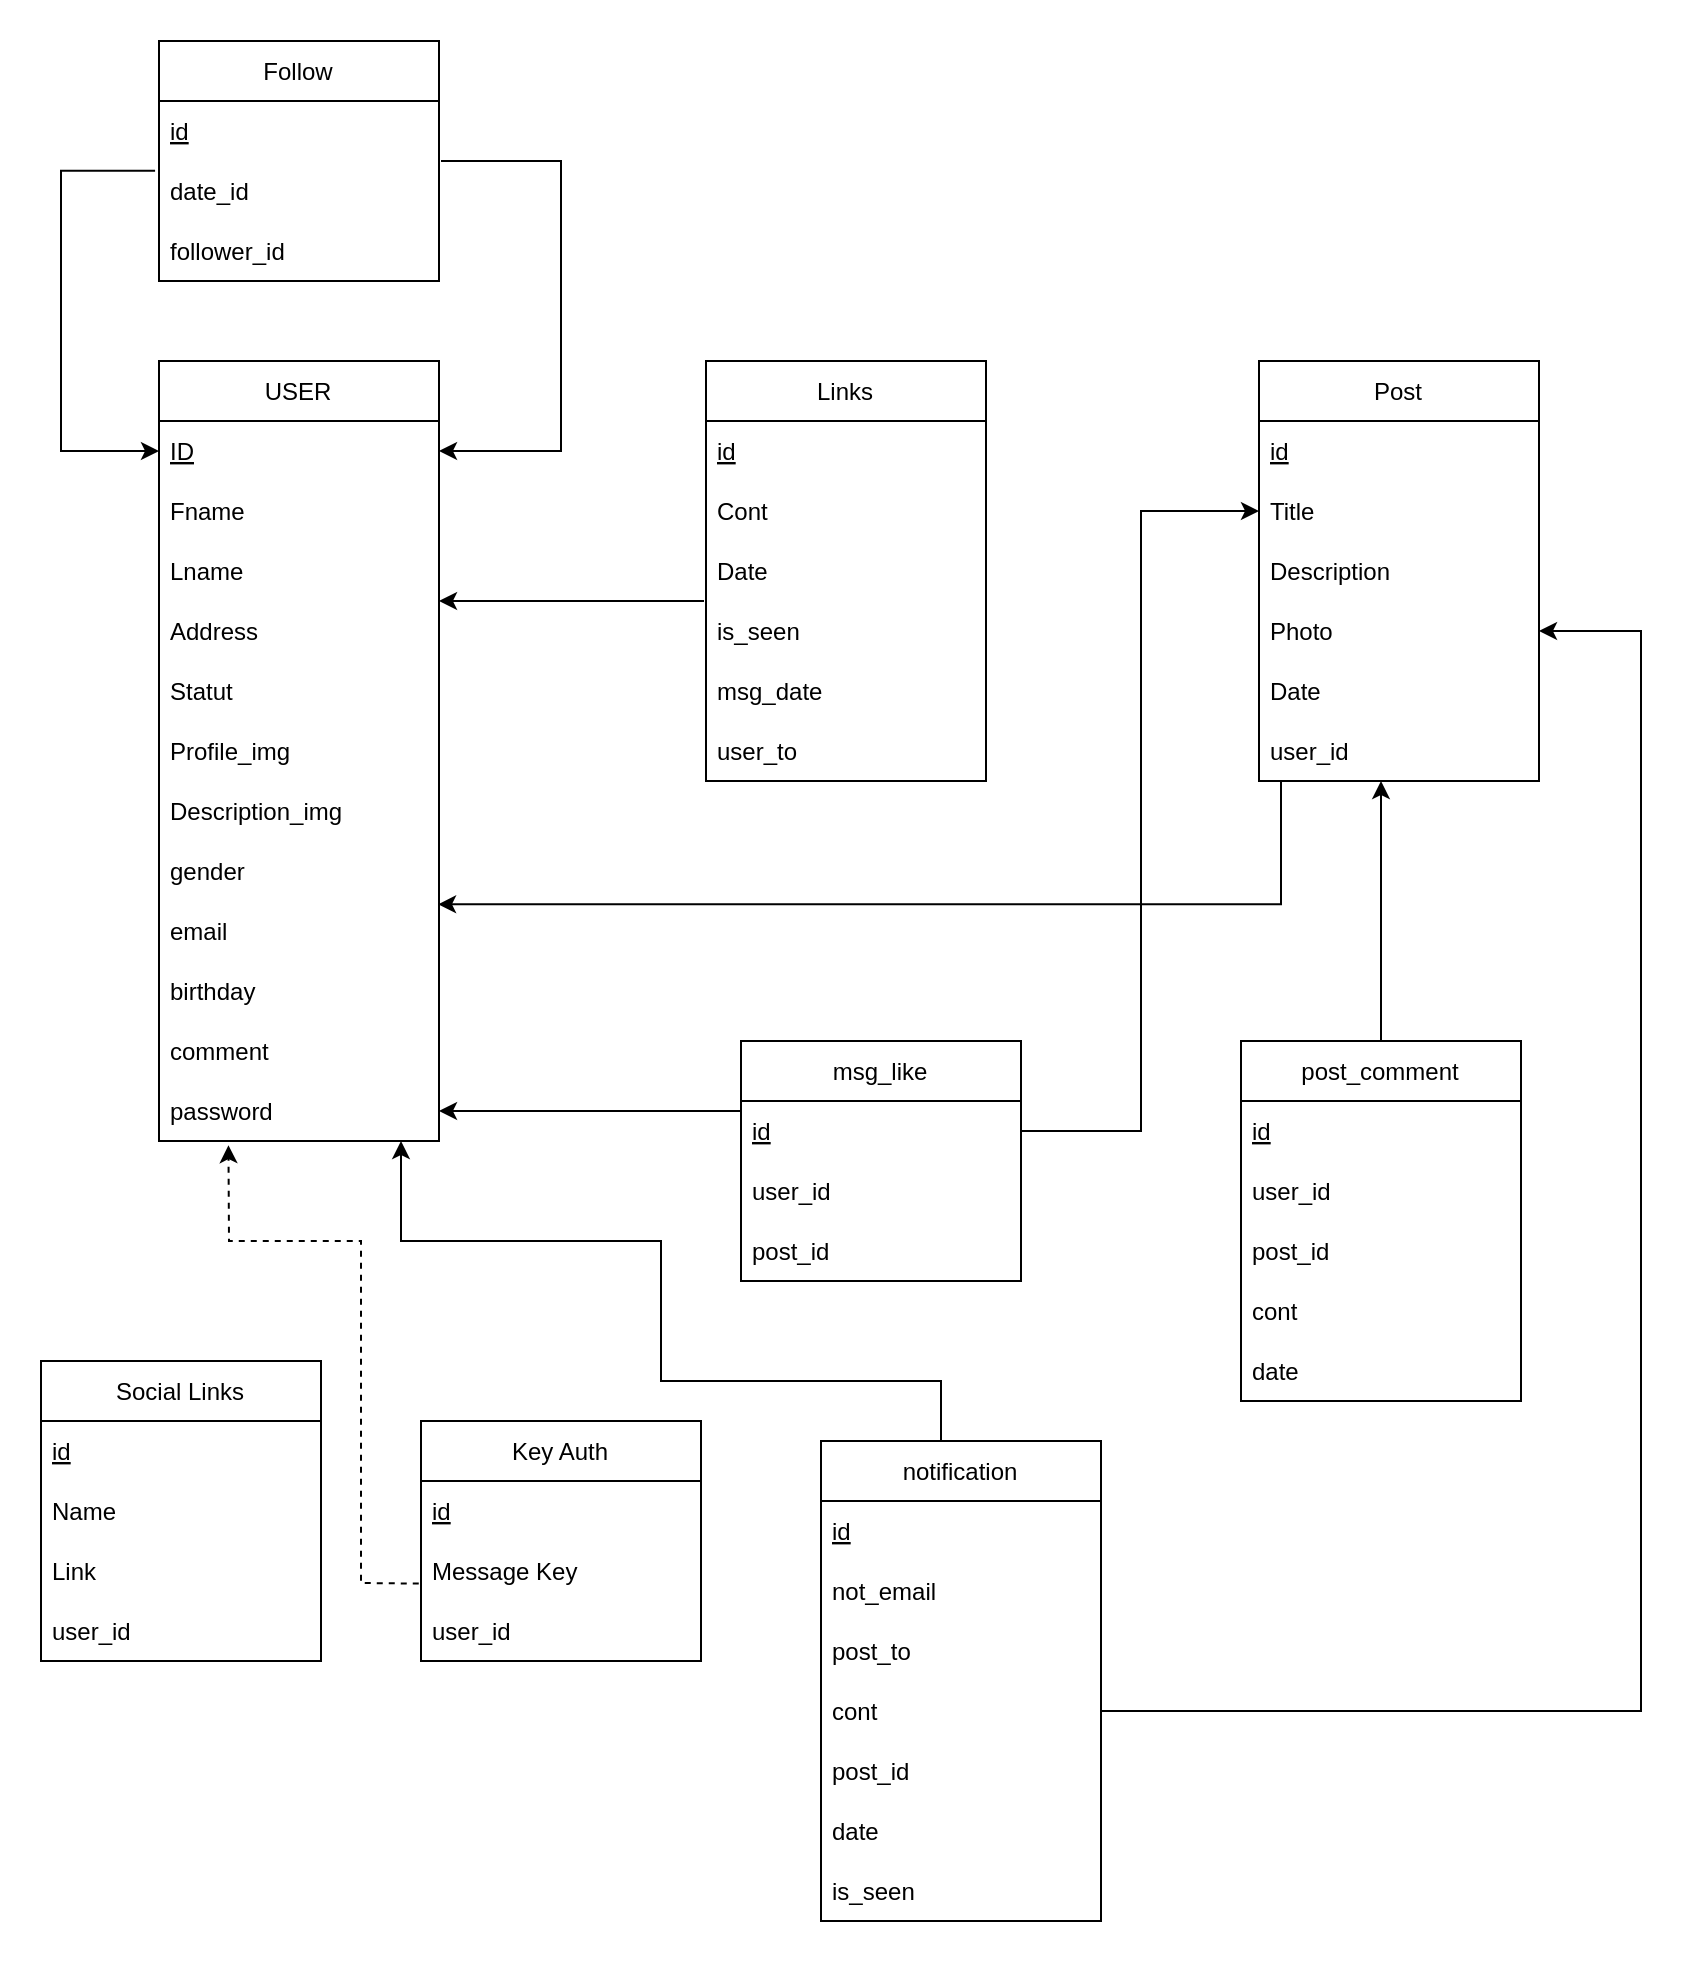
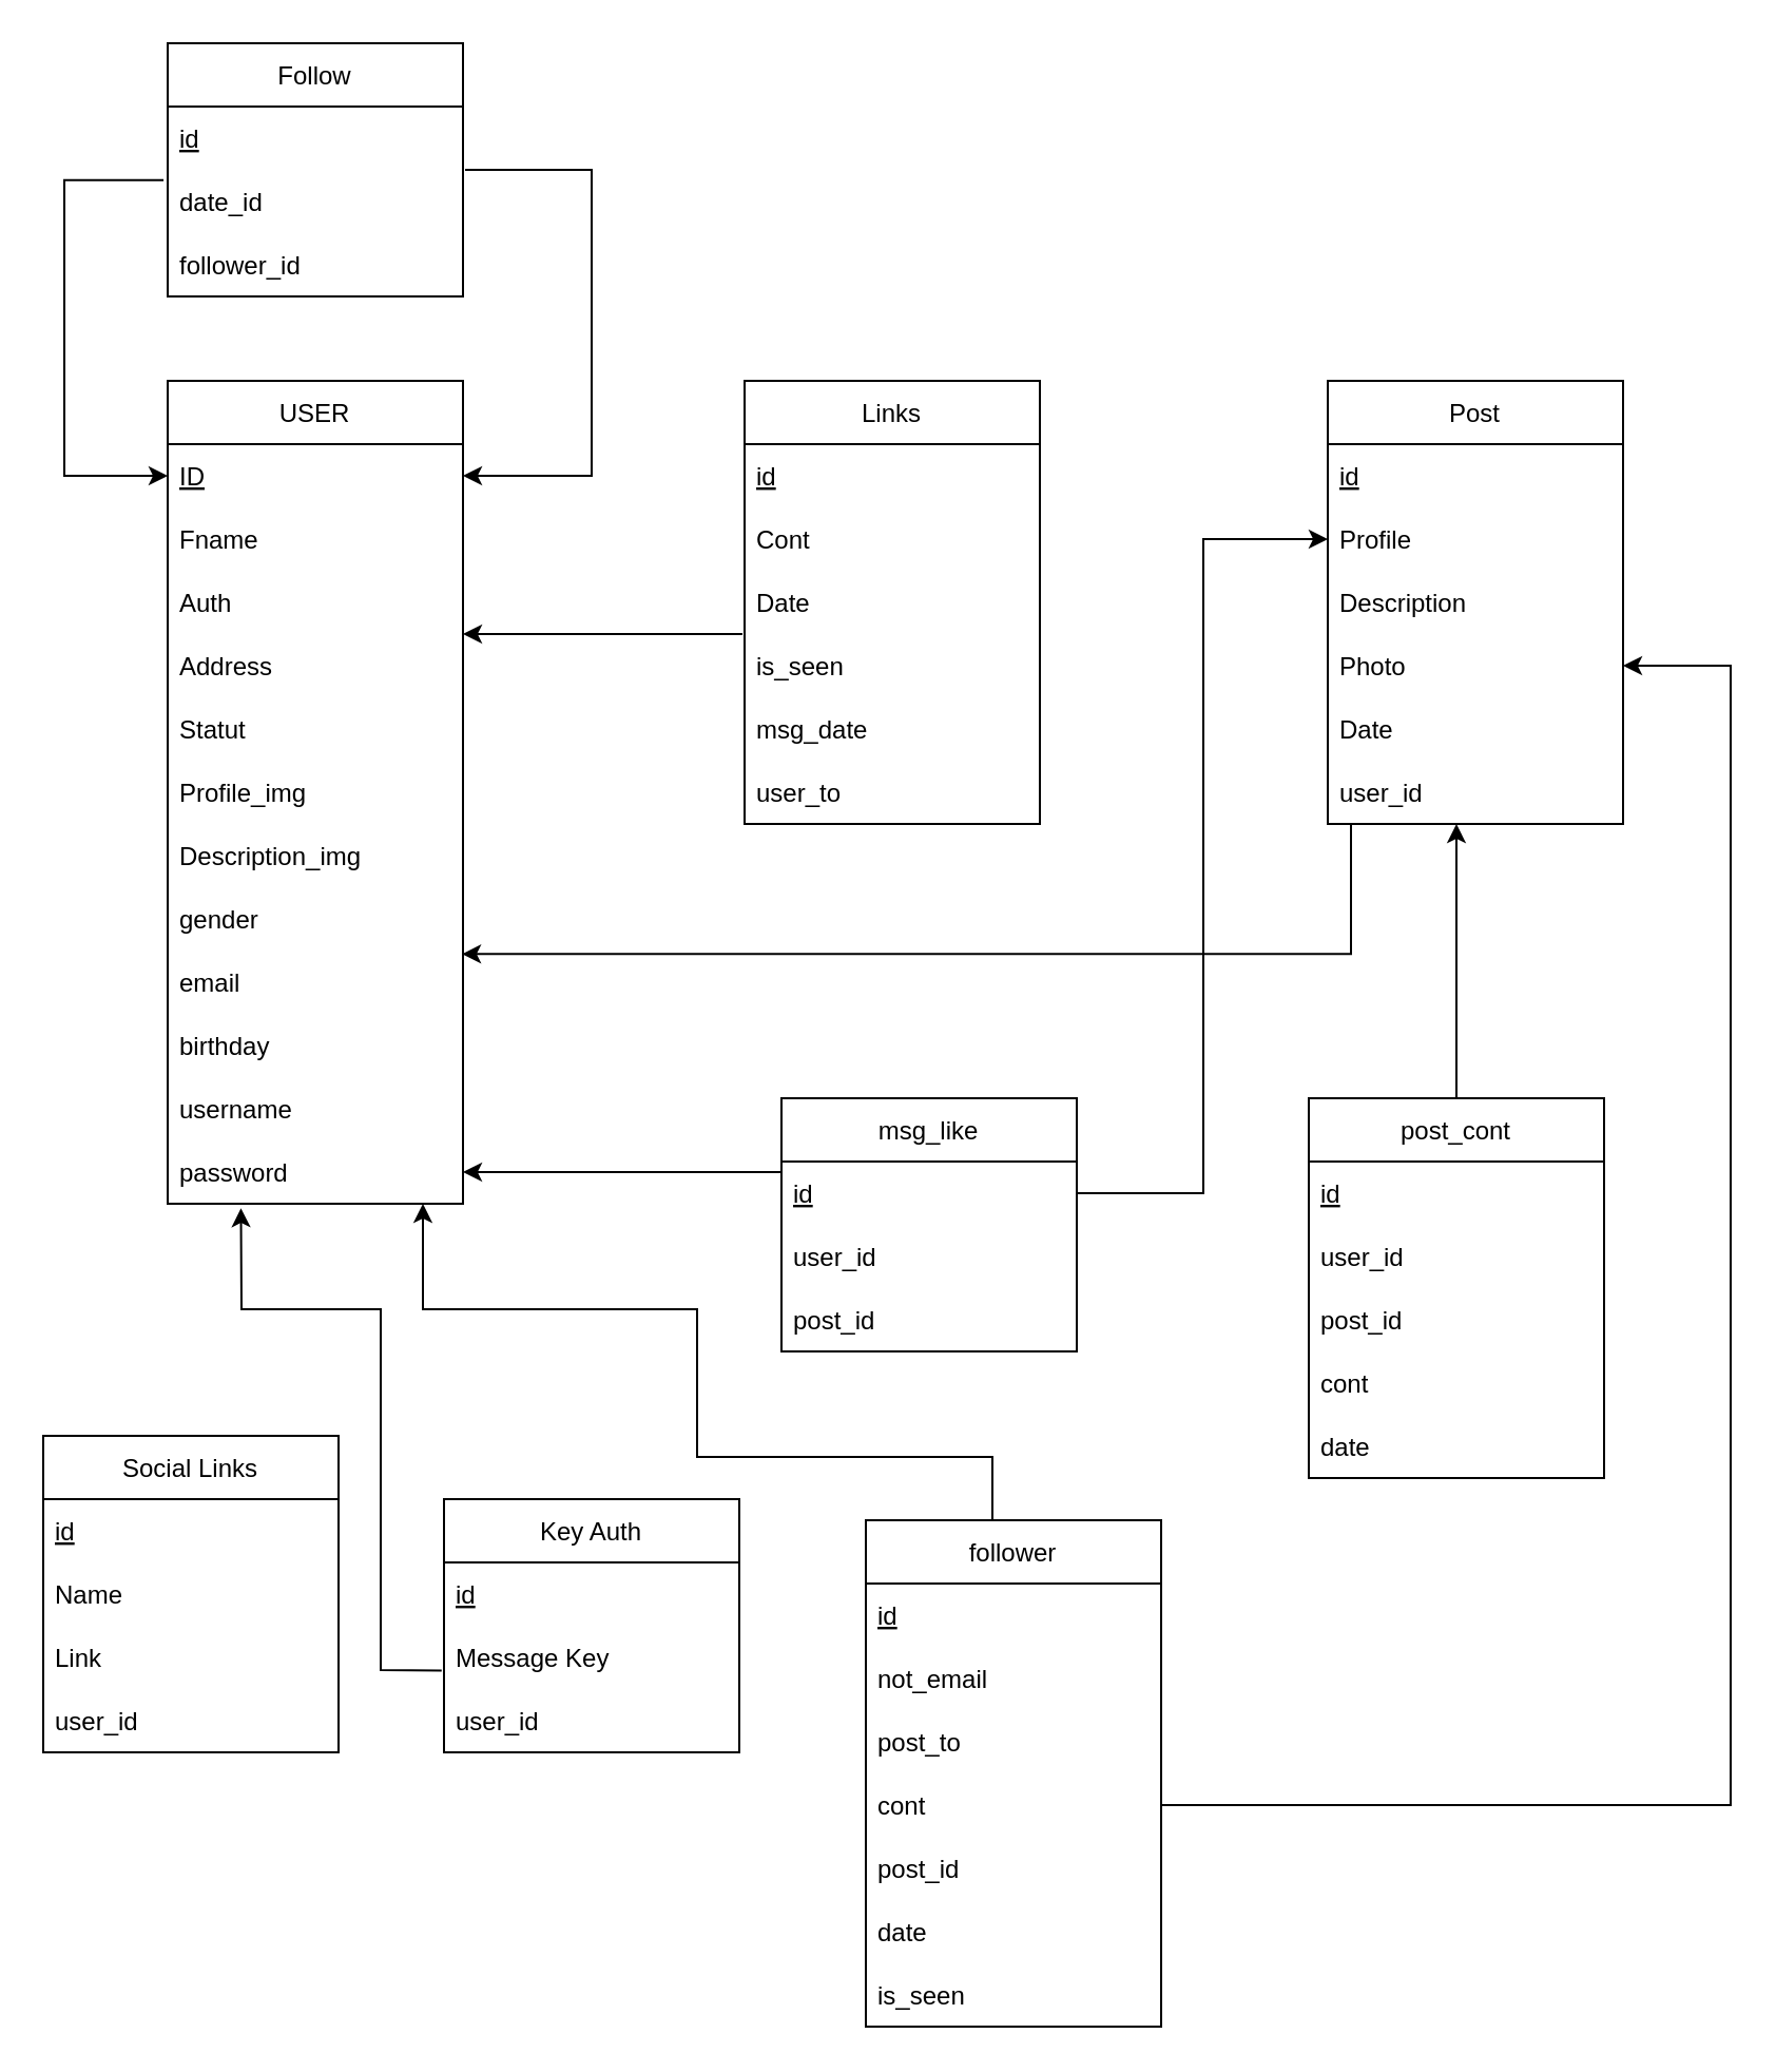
- <mxCell id="24" value="Title" style="text;strokeColor=none;fillColor=none;align=left;verticalAlign=middle;spacingLeft=4;spacingRight=4;overflow=hidden;points=[[0,0.5],[1,0.5]];portConstraint=eastwest;rotatable=0;" vertex="1" parent="22"><mxGeometry y="60" width="140" height="30" as="geometry" /></mxCell>
+ <mxCell id="24" value="Profile" style="text;strokeColor=none;fillColor=none;align=left;verticalAlign=middle;spacingLeft=4;spacingRight=4;overflow=hidden;points=[[0,0.5],[1,0.5]];portConstraint=eastwest;rotatable=0;" vertex="1" parent="22"><mxGeometry y="60" width="140" height="30" as="geometry" /></mxCell>
- <mxCell id="5" value="Lname" style="text;strokeColor=none;fillColor=none;align=left;verticalAlign=middle;spacingLeft=4;spacingRight=4;overflow=hidden;points=[[0,0.5],[1,0.5]];portConstraint=eastwest;rotatable=0;" vertex="1" parent="2"><mxGeometry y="90" width="140" height="30" as="geometry" /></mxCell>
+ <mxCell id="5" value="Auth" style="text;strokeColor=none;fillColor=none;align=left;verticalAlign=middle;spacingLeft=4;spacingRight=4;overflow=hidden;points=[[0,0.5],[1,0.5]];portConstraint=eastwest;rotatable=0;" vertex="1" parent="2"><mxGeometry y="90" width="140" height="30" as="geometry" /></mxCell>
- <mxCell id="13" value="comment" style="text;strokeColor=none;fillColor=none;align=left;verticalAlign=middle;spacingLeft=4;spacingRight=4;overflow=hidden;points=[[0,0.5],[1,0.5]];portConstraint=eastwest;rotatable=0;" vertex="1" parent="2"><mxGeometry y="330" width="140" height="30" as="geometry" /></mxCell>
+ <mxCell id="13" value="username" style="text;strokeColor=none;fillColor=none;align=left;verticalAlign=middle;spacingLeft=4;spacingRight=4;overflow=hidden;points=[[0,0.5],[1,0.5]];portConstraint=eastwest;rotatable=0;" vertex="1" parent="2"><mxGeometry y="330" width="140" height="30" as="geometry" /></mxCell>
- <mxCell id="47" value="post_comment" style="swimlane;fontStyle=0;childLayout=stackLayout;horizontal=1;startSize=30;horizontalStack=0;resizeParent=1;resizeParentMax=0;resizeLast=0;collapsible=1;marginBottom=0;" vertex="1" parent="1"><mxGeometry x="620" y="520" width="140" height="180" as="geometry" /></mxCell>
+ <mxCell id="47" value="post_cont" style="swimlane;fontStyle=0;childLayout=stackLayout;horizontal=1;startSize=30;horizontalStack=0;resizeParent=1;resizeParentMax=0;resizeLast=0;collapsible=1;marginBottom=0;" vertex="1" parent="1"><mxGeometry x="620" y="520" width="140" height="180" as="geometry" /></mxCell>
- <mxCell id="46" value="" style="endArrow=classic;html=1;rounded=0;entryX=0.248;entryY=1.069;entryDx=0;entryDy=0;entryPerimeter=0;exitX=-0.008;exitY=0.71;exitDx=0;exitDy=0;exitPerimeter=0;dashed=1;" edge="1" parent="1" source="36" target="14"><mxGeometry width="50" height="50" relative="1" as="geometry"><mxPoint x="190" y="790" as="sourcePoint" /><mxPoint x="206.26" y="573.77" as="targetPoint" /><Array as="points"><mxPoint x="180" y="791" /><mxPoint x="180" y="620" /><mxPoint x="114" y="620" /></Array></mxGeometry></mxCell>
+ <mxCell id="46" value="" style="endArrow=classic;html=1;rounded=0;entryX=0.248;entryY=1.069;entryDx=0;entryDy=0;entryPerimeter=0;exitX=-0.008;exitY=0.71;exitDx=0;exitDy=0;exitPerimeter=0;" edge="1" parent="1" source="36" target="14"><mxGeometry width="50" height="50" relative="1" as="geometry"><mxPoint x="190" y="790" as="sourcePoint" /><mxPoint x="206.26" y="573.77" as="targetPoint" /><Array as="points"><mxPoint x="180" y="791" /><mxPoint x="180" y="620" /><mxPoint x="114" y="620" /></Array></mxGeometry></mxCell>
- <mxCell id="60" value="notification" style="swimlane;fontStyle=0;childLayout=stackLayout;horizontal=1;startSize=30;horizontalStack=0;resizeParent=1;resizeParentMax=0;resizeLast=0;collapsible=1;marginBottom=0;" vertex="1" parent="1"><mxGeometry x="410" y="720" width="140" height="240" as="geometry" /></mxCell>
+ <mxCell id="60" value="follower" style="swimlane;fontStyle=0;childLayout=stackLayout;horizontal=1;startSize=30;horizontalStack=0;resizeParent=1;resizeParentMax=0;resizeLast=0;collapsible=1;marginBottom=0;" vertex="1" parent="1"><mxGeometry x="410" y="720" width="140" height="240" as="geometry" /></mxCell>
